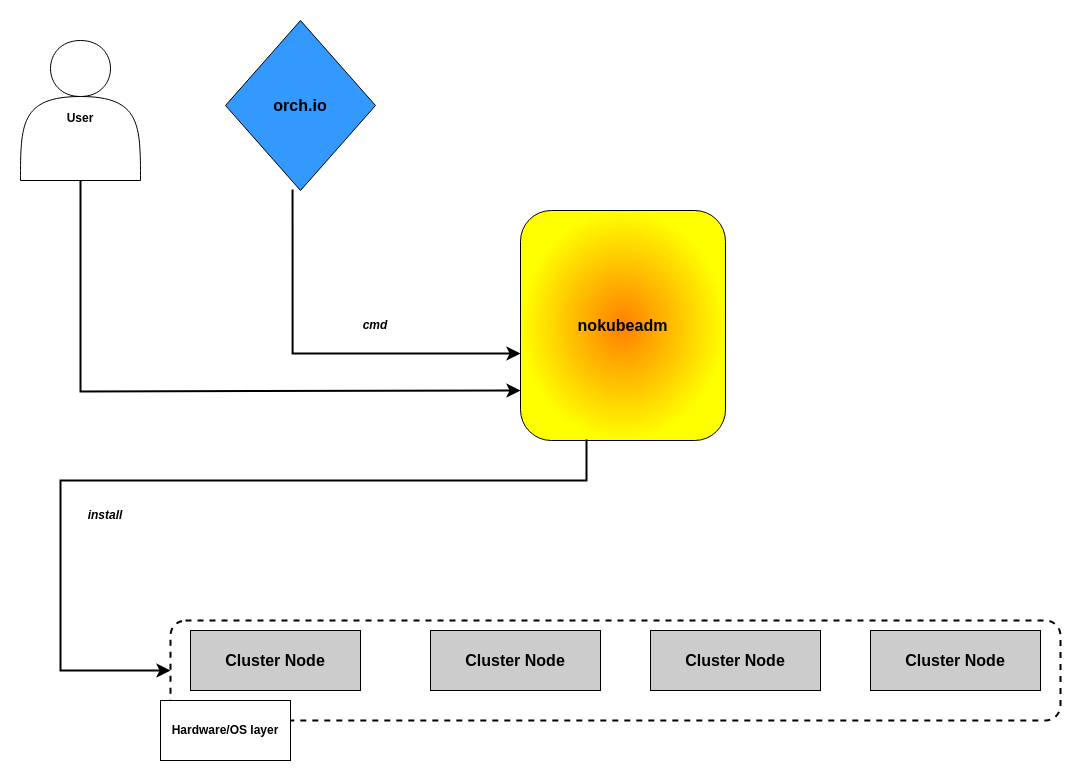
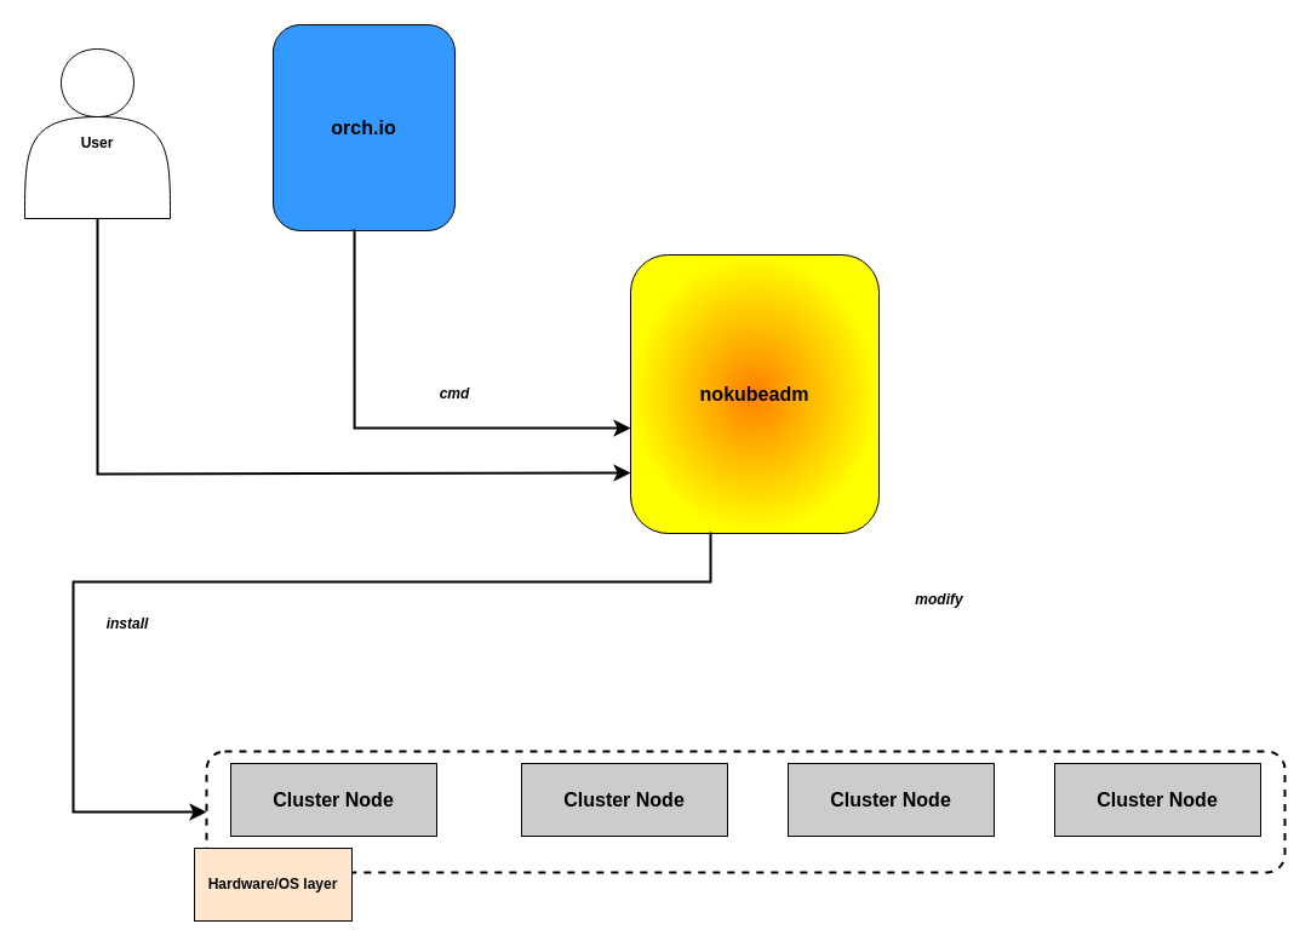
- <mxCell id="7" value="orch.io" style="rhombus;whiteSpace=wrap;html=1;fontStyle=1;fontSize=16;fillColor=#3399FF;" parent="1" vertex="1"><mxGeometry x="225" y="20" width="150" height="170" as="geometry" /></mxCell>
+ <mxCell id="7" value="orch.io" style="rounded=1;whiteSpace=wrap;html=1;fontStyle=1;fontSize=16;fillColor=#3399FF;" parent="1" vertex="1"><mxGeometry x="225" y="20" width="150" height="170" as="geometry" /></mxCell>
+ <mxCell id="14" value="modify" style="text;html=1;align=center;verticalAlign=middle;whiteSpace=wrap;rounded=0;fontStyle=3" vertex="1" parent="1"><mxGeometry x="720" y="480" width="110" height="30" as="geometry" /></mxCell>
- <mxCell id="16" value="Hardware/OS layer" style="rounded=0;whiteSpace=wrap;html=1;fontStyle=1" vertex="1" parent="1"><mxGeometry x="160" y="700" width="130" height="60" as="geometry" /></mxCell>
+ <mxCell id="16" value="Hardware/OS layer" style="rounded=0;whiteSpace=wrap;html=1;fontStyle=1;fillColor=#ffe6cc;" vertex="1" parent="1"><mxGeometry x="160" y="700" width="130" height="60" as="geometry" /></mxCell>
